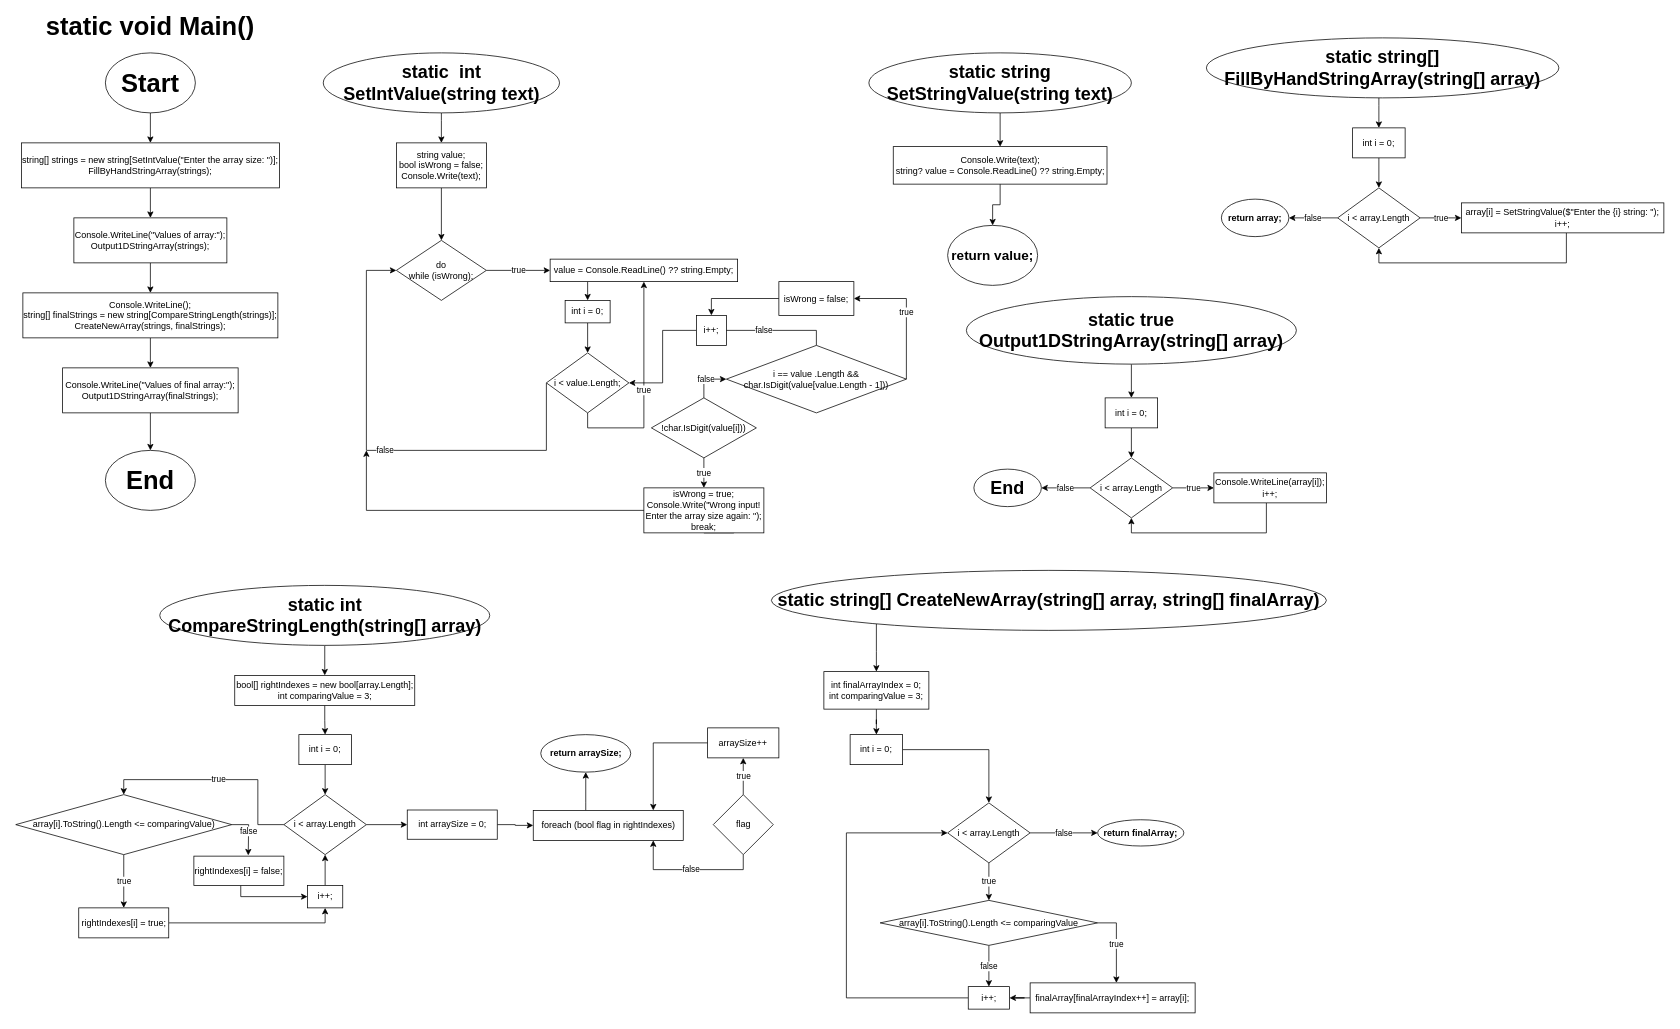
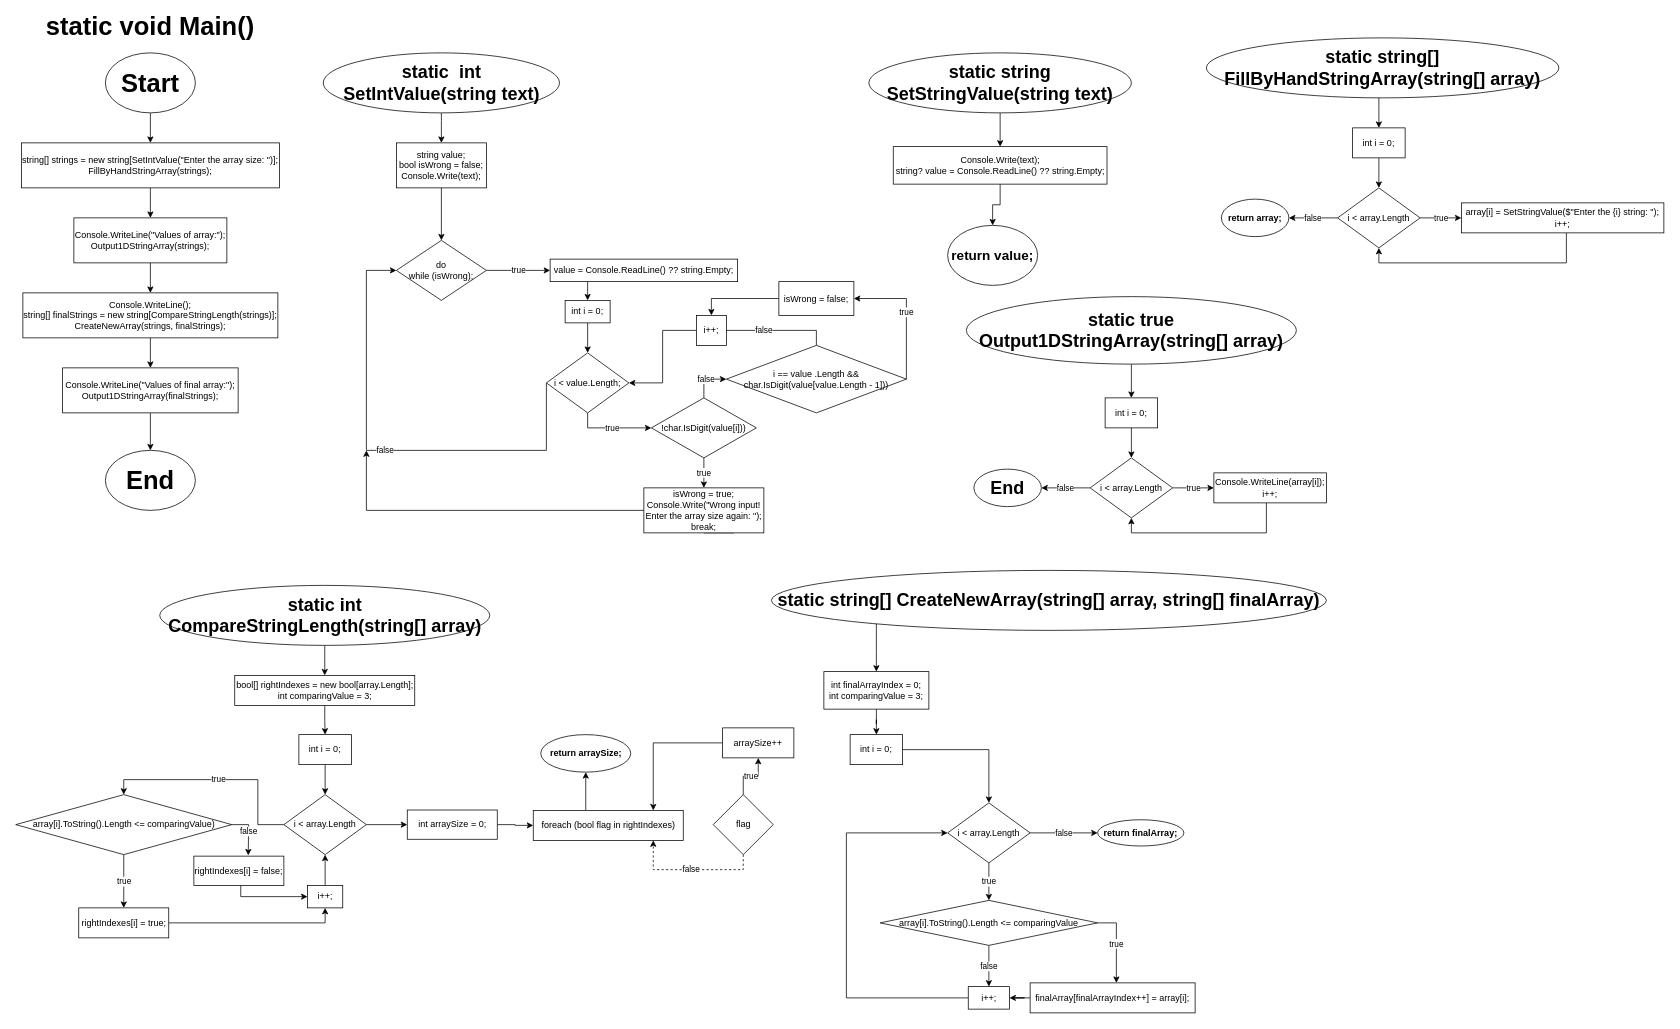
- <mxCell id="23" value="true" style="edgeStyle=orthogonalEdgeStyle;rounded=0;orthogonalLoop=1;jettySize=auto;html=1;exitX=0.5;exitY=1;exitDx=0;exitDy=0;" edge="1" parent="1" source="24" target="21"><mxGeometry relative="1" as="geometry" /></mxCell>
+ <mxCell id="23" value="true" style="edgeStyle=orthogonalEdgeStyle;rounded=0;orthogonalLoop=1;jettySize=auto;html=1;exitX=0.5;exitY=1;exitDx=0;exitDy=0;" edge="1" parent="1" source="24" target="27"><mxGeometry relative="1" as="geometry" /></mxCell>
- <mxCell id="90" value="arraySize++" style="rounded=0;whiteSpace=wrap;html=1;" vertex="1" parent="1"><mxGeometry x="943" y="970" width="95" height="40" as="geometry" /></mxCell>
+ <mxCell id="90" value="arraySize++" style="rounded=0;whiteSpace=wrap;html=1;" vertex="1" parent="1"><mxGeometry x="963" y="970" width="95" height="40" as="geometry" /></mxCell>
- <mxCell id="87" value="false" style="edgeStyle=orthogonalEdgeStyle;rounded=0;orthogonalLoop=1;jettySize=auto;html=1;entryX=0.8;entryY=1;entryDx=0;entryDy=0;entryPerimeter=0;" edge="1" parent="1" source="88" target="85"><mxGeometry relative="1" as="geometry"><mxPoint x="850.5" y="1170" as="targetPoint" /><Array as="points"><mxPoint x="990.5" y="1159" /><mxPoint x="870.5" y="1159" /></Array></mxGeometry></mxCell>
+ <mxCell id="87" value="false" style="edgeStyle=orthogonalEdgeStyle;rounded=0;orthogonalLoop=1;jettySize=auto;html=1;entryX=0.8;entryY=1;entryDx=0;entryDy=0;entryPerimeter=0;dashed=1;" edge="1" parent="1" source="88" target="85"><mxGeometry relative="1" as="geometry"><mxPoint x="850.5" y="1170" as="targetPoint" /><Array as="points"><mxPoint x="990.5" y="1159" /><mxPoint x="870.5" y="1159" /></Array></mxGeometry></mxCell>
